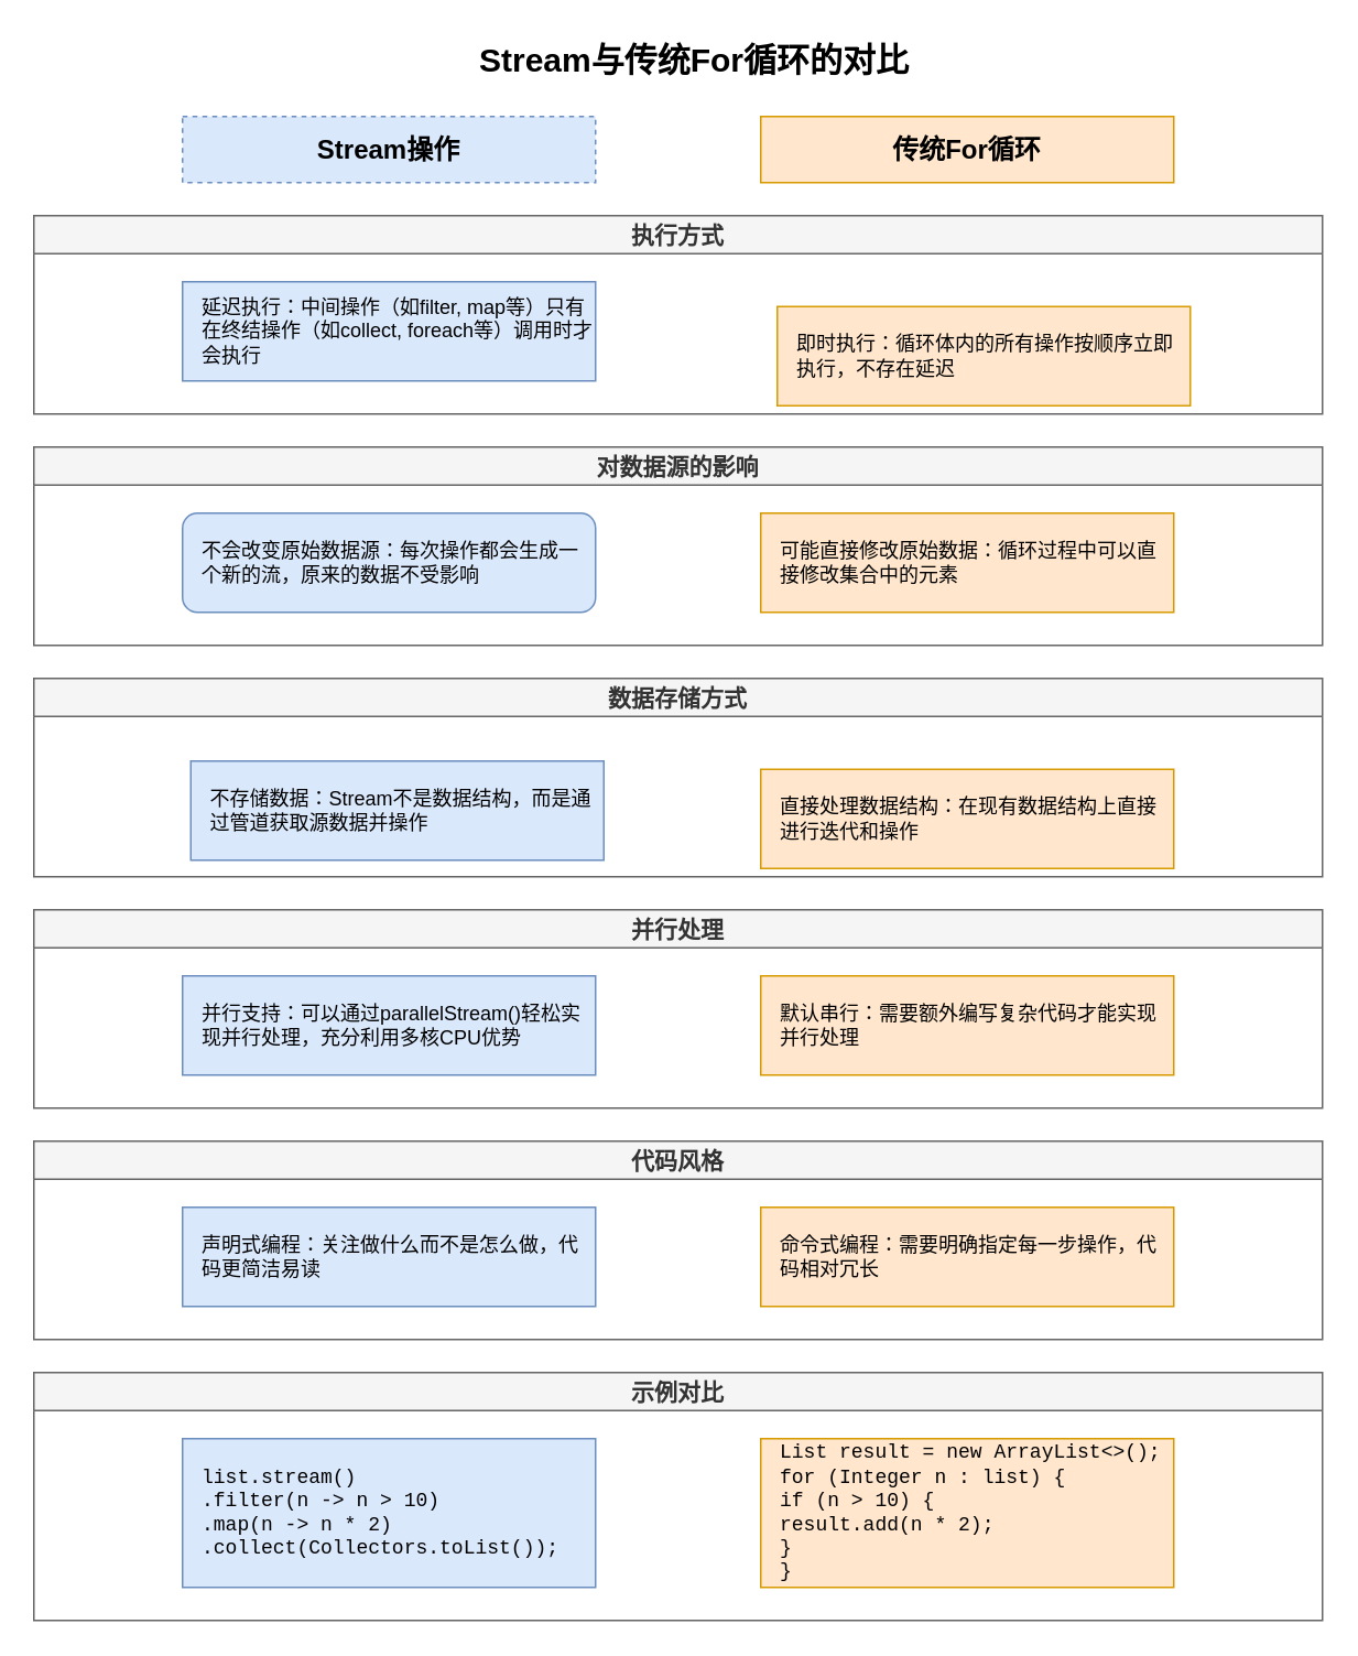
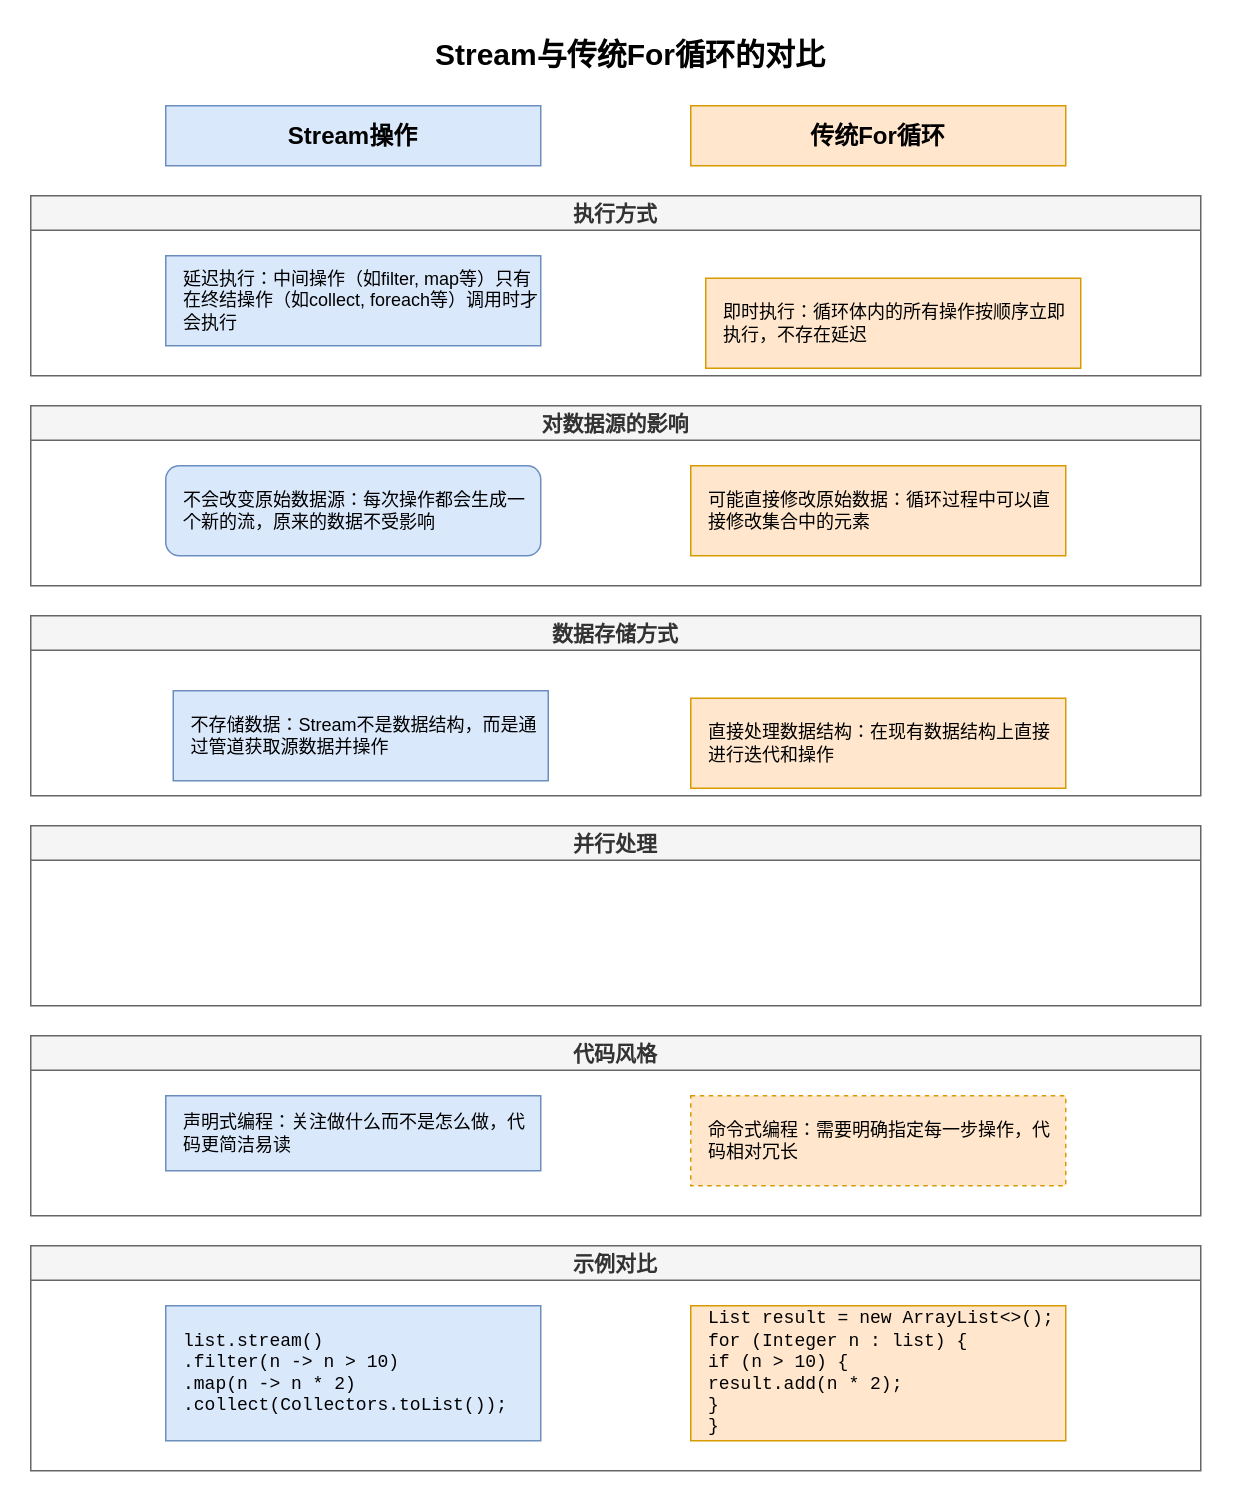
- <mxCell id="3" value="Stream操作" style="rounded=0;whiteSpace=wrap;html=1;fillColor=#dae8fc;strokeColor=#6c8ebf;fontSize=16;fontStyle=1;dashed=1;" vertex="1" parent="1"><mxGeometry x="110" y="70" width="250" height="40" as="geometry" /></mxCell>
+ <mxCell id="3" value="Stream操作" style="rounded=0;whiteSpace=wrap;html=1;fillColor=#dae8fc;strokeColor=#6c8ebf;fontSize=16;fontStyle=1" vertex="1" parent="1"><mxGeometry x="110" y="70" width="250" height="40" as="geometry" /></mxCell>
- <mxCell id="15" value="并行支持：可以通过parallelStream()轻松实现并行处理，充分利用多核CPU优势" style="rounded=0;whiteSpace=wrap;html=1;fillColor=#dae8fc;strokeColor=#6c8ebf;align=left;spacingLeft=10;" vertex="1" parent="14"><mxGeometry x="90" y="40" width="250" height="60" as="geometry" /></mxCell>
- <mxCell id="16" value="默认串行：需要额外编写复杂代码才能实现并行处理" style="rounded=0;whiteSpace=wrap;html=1;fillColor=#ffe6cc;strokeColor=#d79b00;align=left;spacingLeft=10;" vertex="1" parent="14"><mxGeometry x="440" y="40" width="250" height="60" as="geometry" /></mxCell>
- <mxCell id="18" value="声明式编程：关注做什么而不是怎么做，代码更简洁易读" style="rounded=0;whiteSpace=wrap;html=1;fillColor=#dae8fc;strokeColor=#6c8ebf;align=left;spacingLeft=10;" vertex="1" parent="17"><mxGeometry x="90" y="40" width="250" height="60" as="geometry" /></mxCell>
+ <mxCell id="18" value="声明式编程：关注做什么而不是怎么做，代码更简洁易读" style="rounded=0;whiteSpace=wrap;html=1;fillColor=#dae8fc;strokeColor=#6c8ebf;align=left;spacingLeft=10;" vertex="1" parent="17"><mxGeometry x="90" y="40" width="250" height="50" as="geometry" /></mxCell>
- <mxCell id="19" value="命令式编程：需要明确指定每一步操作，代码相对冗长" style="rounded=0;whiteSpace=wrap;html=1;fillColor=#ffe6cc;strokeColor=#d79b00;align=left;spacingLeft=10;" vertex="1" parent="17"><mxGeometry x="440" y="40" width="250" height="60" as="geometry" /></mxCell>
+ <mxCell id="19" value="命令式编程：需要明确指定每一步操作，代码相对冗长" style="rounded=0;whiteSpace=wrap;html=1;fillColor=#ffe6cc;strokeColor=#d79b00;align=left;spacingLeft=10;dashed=1;" vertex="1" parent="17"><mxGeometry x="440" y="40" width="250" height="60" as="geometry" /></mxCell>
